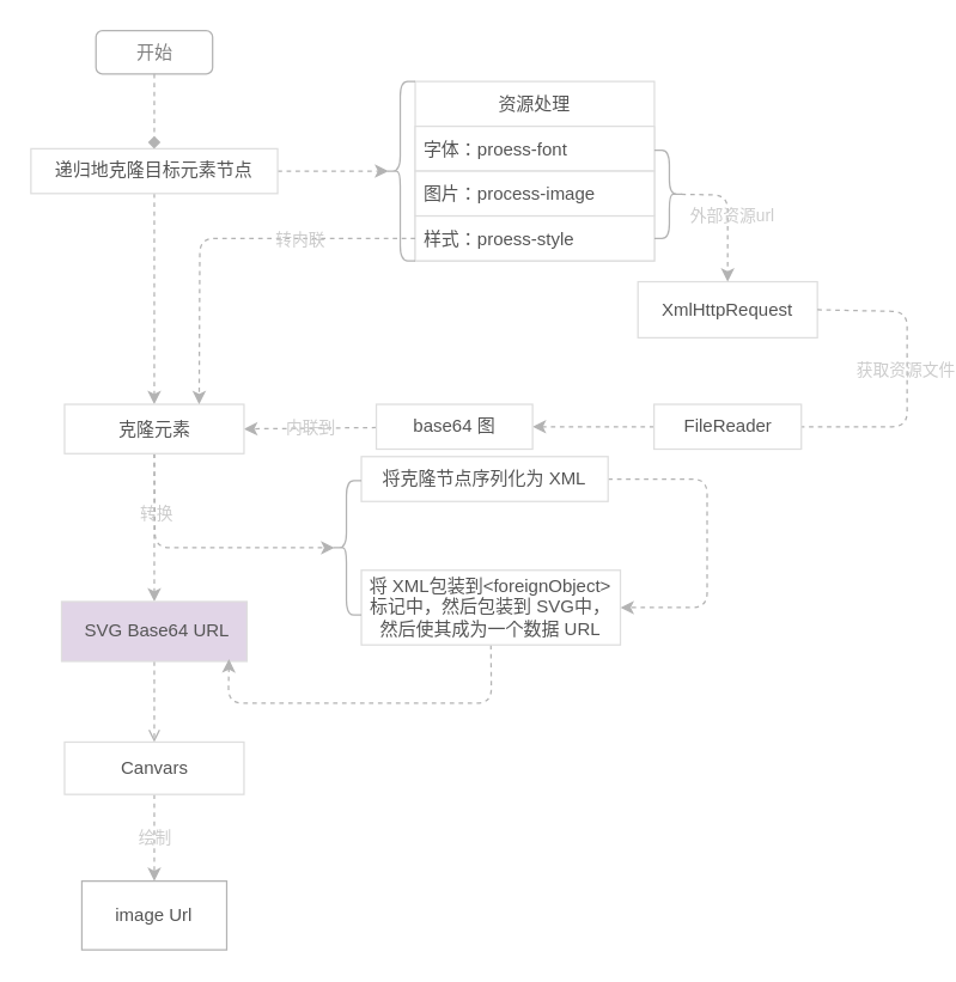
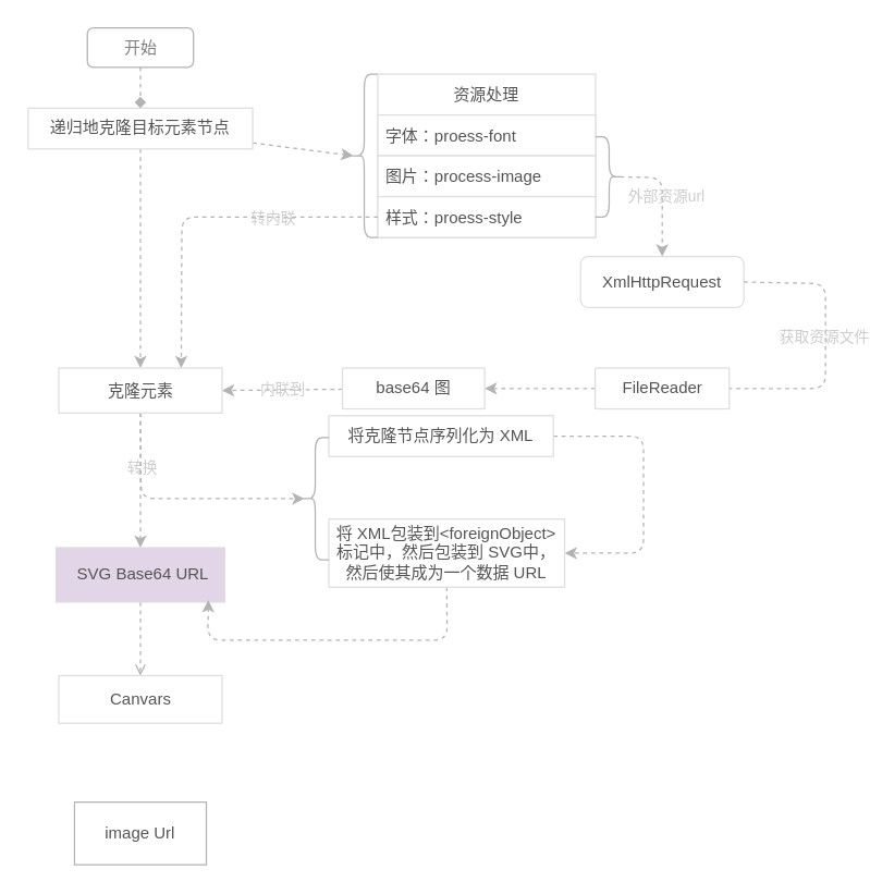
- <mxCell id="4" value="递归地克隆目标元素节点" style="rounded=0;whiteSpace=wrap;fillColor=#FFFFFF;strokeColor=#DEDEDE;fontColor=#545454;shadow=0;gradientColor=none;imageAspect=1;" parent="1" vertex="1"><mxGeometry x="20" y="99" width="165" height="30" as="geometry" /></mxCell>
+ <mxCell id="4" value="递归地克隆目标元素节点" style="rounded=0;whiteSpace=wrap;fillColor=#FFFFFF;strokeColor=#DEDEDE;fontColor=#545454;shadow=0;gradientColor=none;imageAspect=1;" parent="1" vertex="1"><mxGeometry x="20" y="79" width="165" height="30" as="geometry" /></mxCell>
- <mxCell id="15" value="XmlHttpRequest" style="rounded=0;whiteSpace=wrap;fillColor=#FFFFFF;strokeColor=#DEDEDE;fontColor=#545454;shadow=0;gradientColor=none;imageAspect=1;" parent="1" vertex="1"><mxGeometry x="426" y="188" width="120" height="37.5" as="geometry" /></mxCell>
+ <mxCell id="15" value="XmlHttpRequest" style="whiteSpace=wrap;fillColor=#FFFFFF;strokeColor=#DEDEDE;fontColor=#545454;shadow=0;gradientColor=none;imageAspect=1;rounded=1;" parent="1" vertex="1"><mxGeometry x="426" y="188" width="120" height="37.5" as="geometry" /></mxCell>
- <mxCell id="38" value="&lt;font color=&quot;#cccccc&quot;&gt;绘制&lt;/font&gt;" style="edgeStyle=none;html=1;shadow=0;dashed=1;labelBackgroundColor=none;fontColor=#FF9999;strokeColor=#B3B3B3;" edge="1" parent="1" source="39" target="40"><mxGeometry relative="1" as="geometry"><mxPoint x="277.447" y="532.5" as="targetPoint" /></mxGeometry></mxCell>
